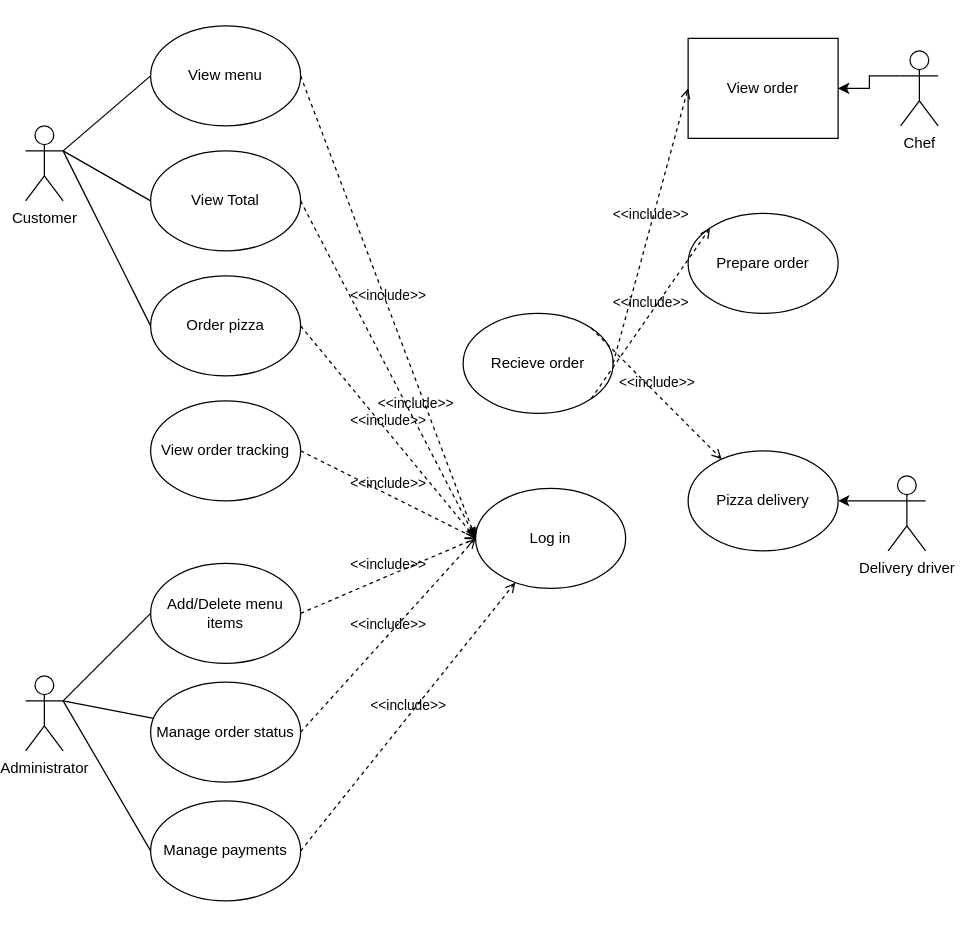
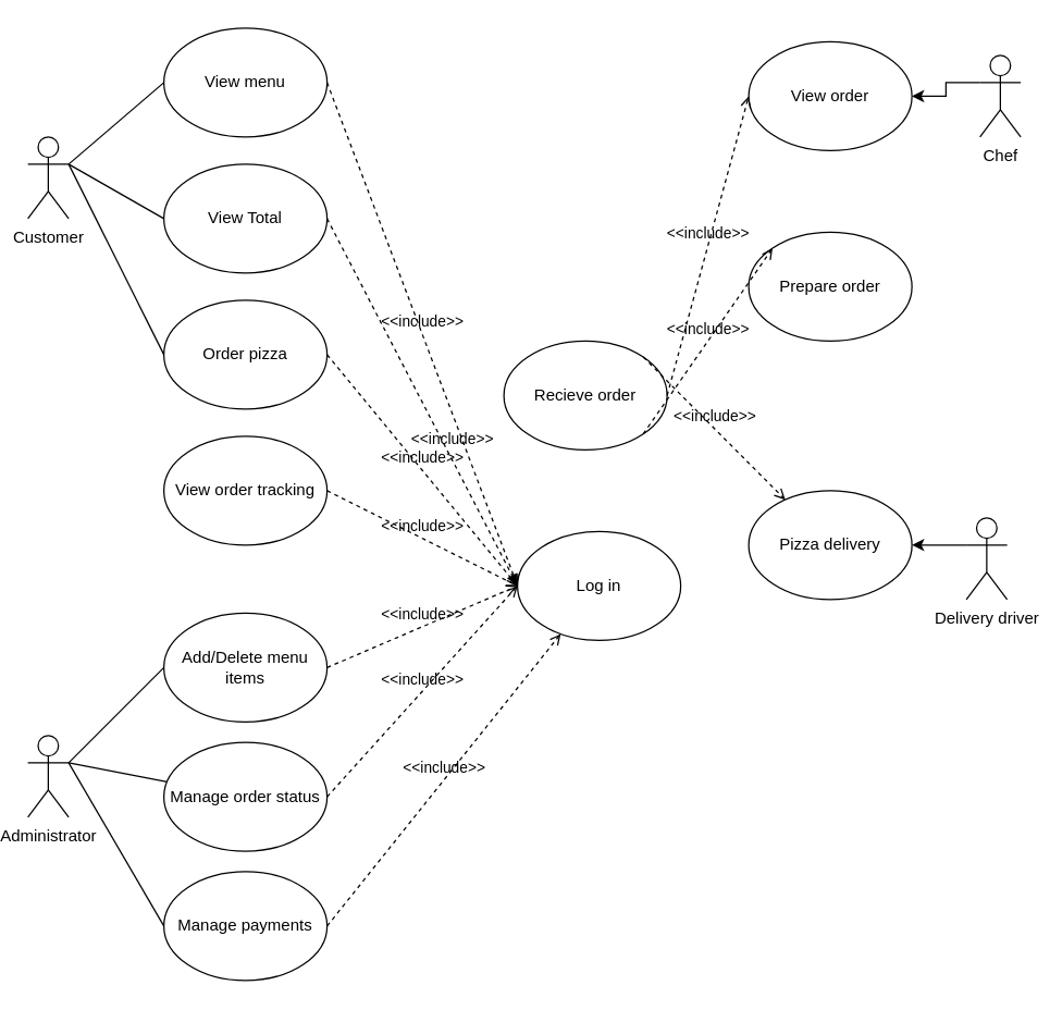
- <mxCell id="6" value="View order" style="whiteSpace=wrap;html=1;rounded=0;" vertex="1" parent="1"><mxGeometry x="550" y="30" width="120" height="80" as="geometry" /></mxCell>
+ <mxCell id="6" value="View order" style="ellipse;whiteSpace=wrap;html=1;" vertex="1" parent="1"><mxGeometry x="550" y="30" width="120" height="80" as="geometry" /></mxCell>
